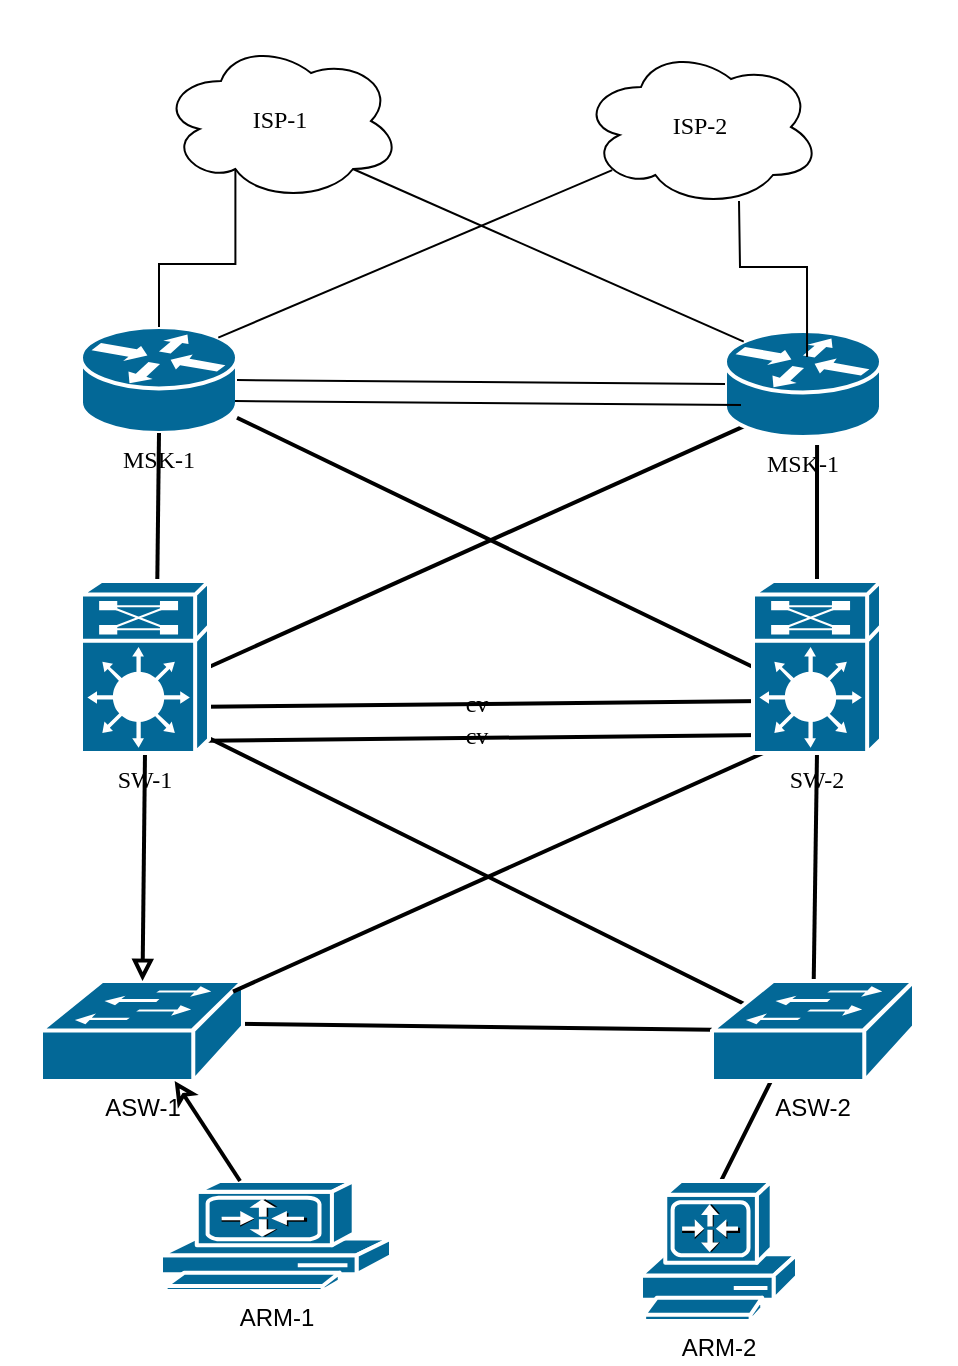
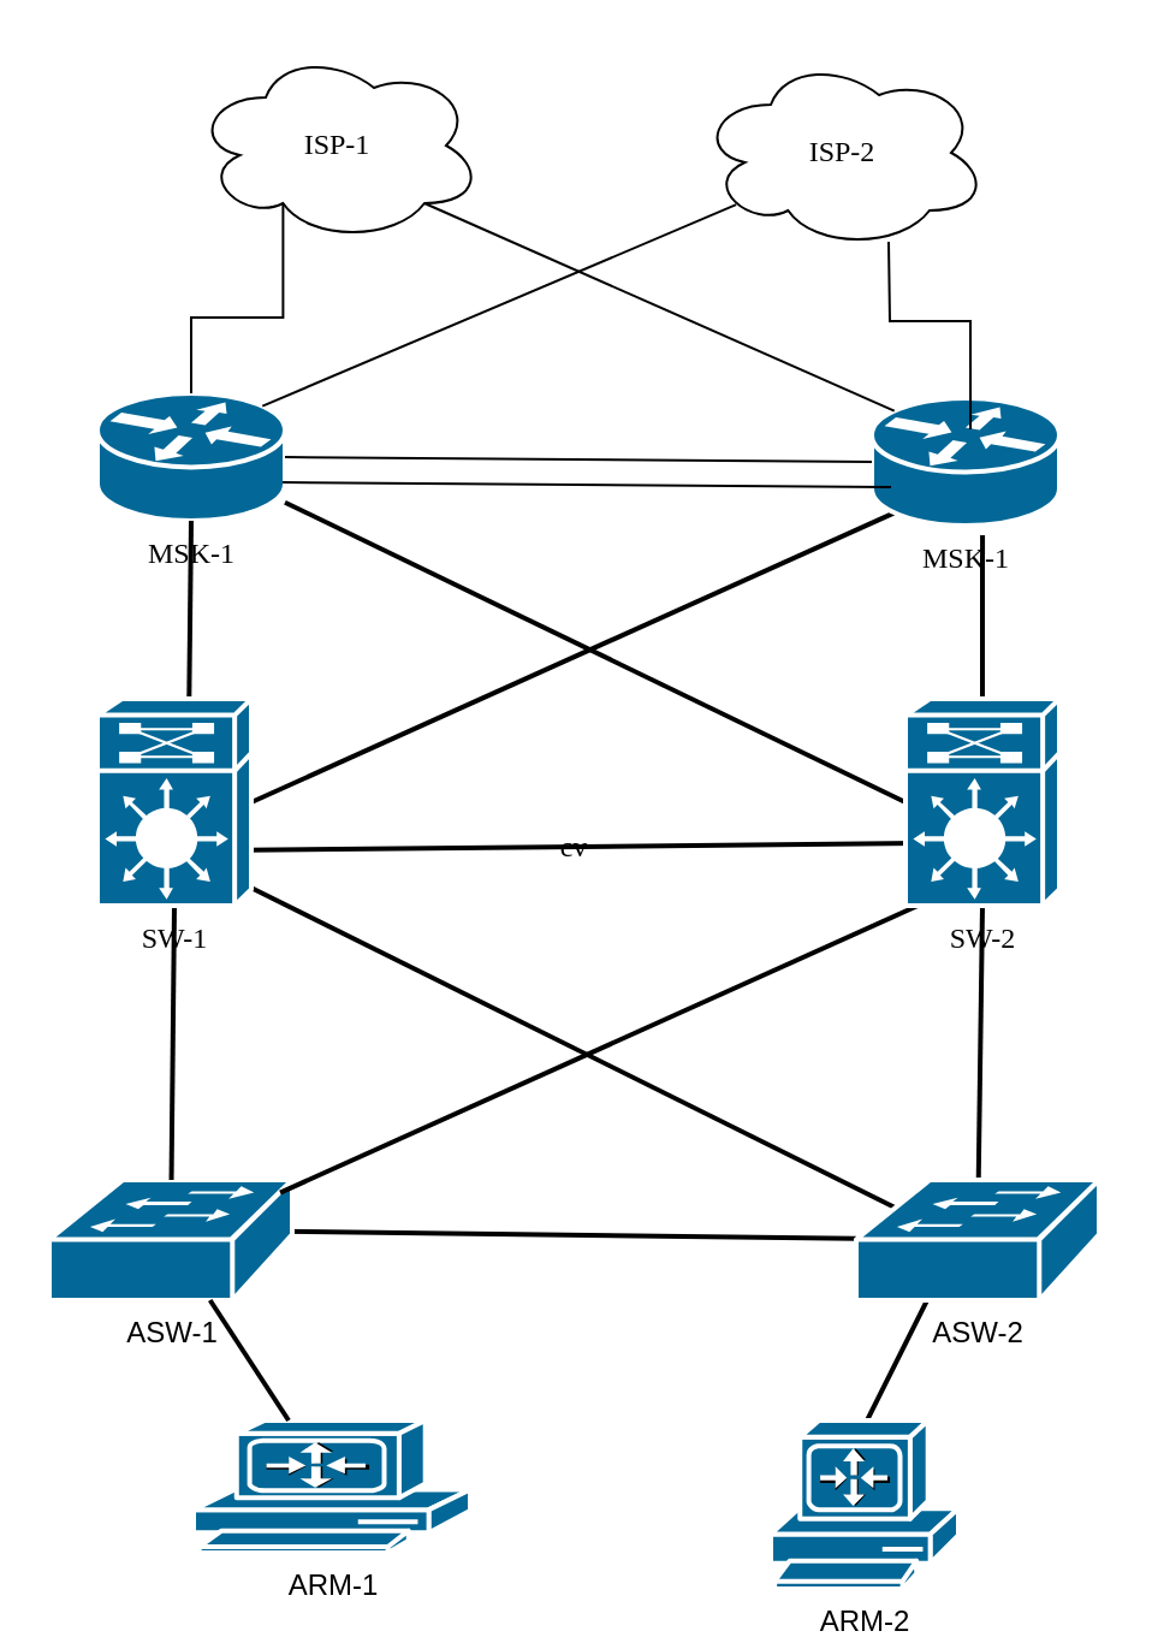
- <mxCell id="17" value="cv" style="edgeStyle=none;html=1;labelBackgroundColor=none;startFill=0;endArrow=none;endFill=0;strokeWidth=2;fontFamily=Verdana;fontSize=12;exitX=0.781;exitY=0.93;exitDx=0;exitDy=0;exitPerimeter=0;entryX=0.156;entryY=0.895;entryDx=0;entryDy=0;entryPerimeter=0;" edge="1" parent="1" source="24" target="25"><mxGeometry relative="1" as="geometry"><mxPoint x="114" y="343" as="sourcePoint" /><mxPoint x="380" y="360" as="targetPoint" /></mxGeometry></mxCell>
- <mxCell id="19" style="edgeStyle=none;html=1;labelBackgroundColor=none;startFill=0;endArrow=block;endFill=0;strokeWidth=2;fontFamily=Verdana;fontSize=12;exitX=0.5;exitY=1;exitDx=0;exitDy=0;exitPerimeter=0;" edge="1" parent="1" source="24" target="18"><mxGeometry relative="1" as="geometry"><mxPoint x="-185.522" y="195.888" as="sourcePoint" /><mxPoint x="-135.024" y="637.964" as="targetPoint" /></mxGeometry></mxCell>
+ <mxCell id="19" style="edgeStyle=none;html=1;labelBackgroundColor=none;startFill=0;endArrow=none;endFill=0;strokeWidth=2;fontFamily=Verdana;fontSize=12;exitX=0.5;exitY=1;exitDx=0;exitDy=0;exitPerimeter=0;" edge="1" parent="1" source="24" target="18"><mxGeometry relative="1" as="geometry"><mxPoint x="-185.522" y="195.888" as="sourcePoint" /><mxPoint x="-135.024" y="637.964" as="targetPoint" /></mxGeometry></mxCell>
- <mxCell id="29" style="edgeStyle=none;html=1;labelBackgroundColor=none;startFill=0;endArrow=classic;endFill=0;strokeWidth=2;fontFamily=Verdana;fontSize=12;" edge="1" parent="1" source="26" target="18"><mxGeometry relative="1" as="geometry"><mxPoint x="320" y="660" as="sourcePoint" /><mxPoint x="45.84" y="523.843" as="targetPoint" /></mxGeometry></mxCell>
+ <mxCell id="29" style="edgeStyle=none;html=1;labelBackgroundColor=none;startFill=0;endArrow=none;endFill=0;strokeWidth=2;fontFamily=Verdana;fontSize=12;" edge="1" parent="1" source="26" target="18"><mxGeometry relative="1" as="geometry"><mxPoint x="320" y="660" as="sourcePoint" /><mxPoint x="45.84" y="523.843" as="targetPoint" /></mxGeometry></mxCell>
